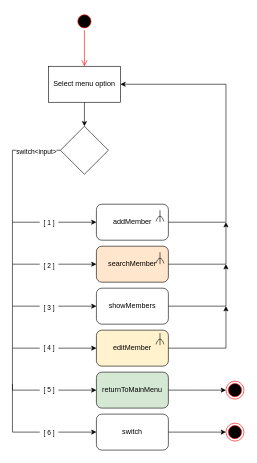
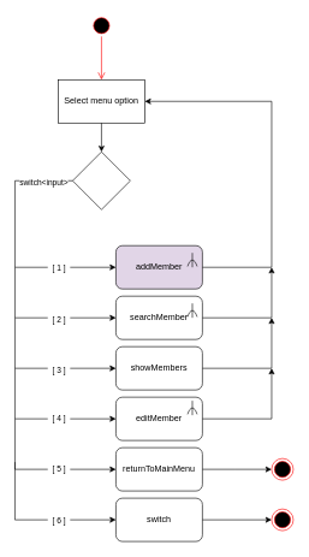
- <mxCell id="18" value="addMember" style="rounded=1;whiteSpace=wrap;html=1;" parent="1" vertex="1"><mxGeometry x="160" y="340" width="120" height="60" as="geometry" /></mxCell>
+ <mxCell id="18" value="addMember" style="rounded=1;whiteSpace=wrap;html=1;fillColor=#e1d5e7;" parent="1" vertex="1"><mxGeometry x="160" y="340" width="120" height="60" as="geometry" /></mxCell>
- <mxCell id="19" value="searchMember" style="rounded=1;whiteSpace=wrap;html=1;fillColor=#ffe6cc;" parent="1" vertex="1"><mxGeometry x="160" y="410" width="120" height="60" as="geometry" /></mxCell>
+ <mxCell id="19" value="searchMember" style="rounded=1;whiteSpace=wrap;html=1;" parent="1" vertex="1"><mxGeometry x="160" y="410" width="120" height="60" as="geometry" /></mxCell>
- <mxCell id="21" value="editMember" style="rounded=1;whiteSpace=wrap;html=1;fillColor=#fff2cc;" parent="1" vertex="1"><mxGeometry x="160" y="550" width="120" height="60" as="geometry" /></mxCell>
+ <mxCell id="21" value="editMember" style="rounded=1;whiteSpace=wrap;html=1;" parent="1" vertex="1"><mxGeometry x="160" y="550" width="120" height="60" as="geometry" /></mxCell>
- <mxCell id="22" value="returnToMainMenu" style="rounded=1;whiteSpace=wrap;html=1;fillColor=#d5e8d4;" parent="1" vertex="1"><mxGeometry x="160" y="620" width="120" height="60" as="geometry" /></mxCell>
+ <mxCell id="22" value="returnToMainMenu" style="rounded=1;whiteSpace=wrap;html=1;" parent="1" vertex="1"><mxGeometry x="160" y="620" width="120" height="60" as="geometry" /></mxCell>
